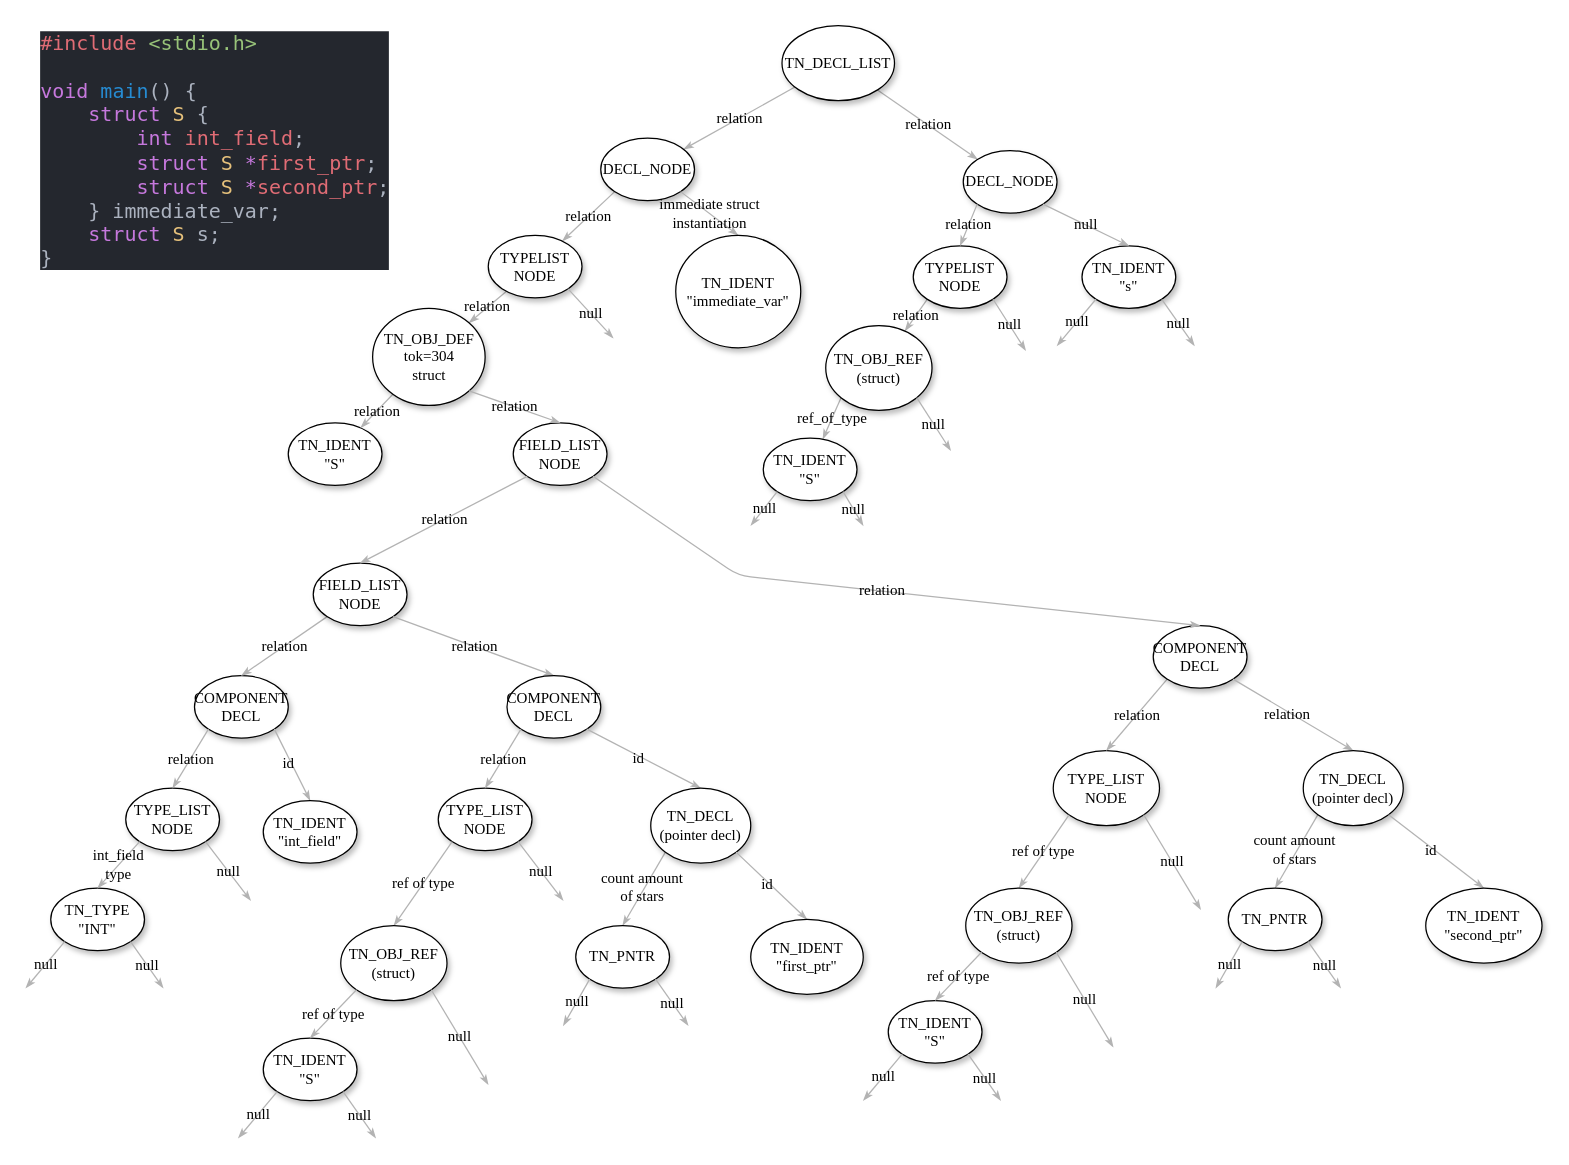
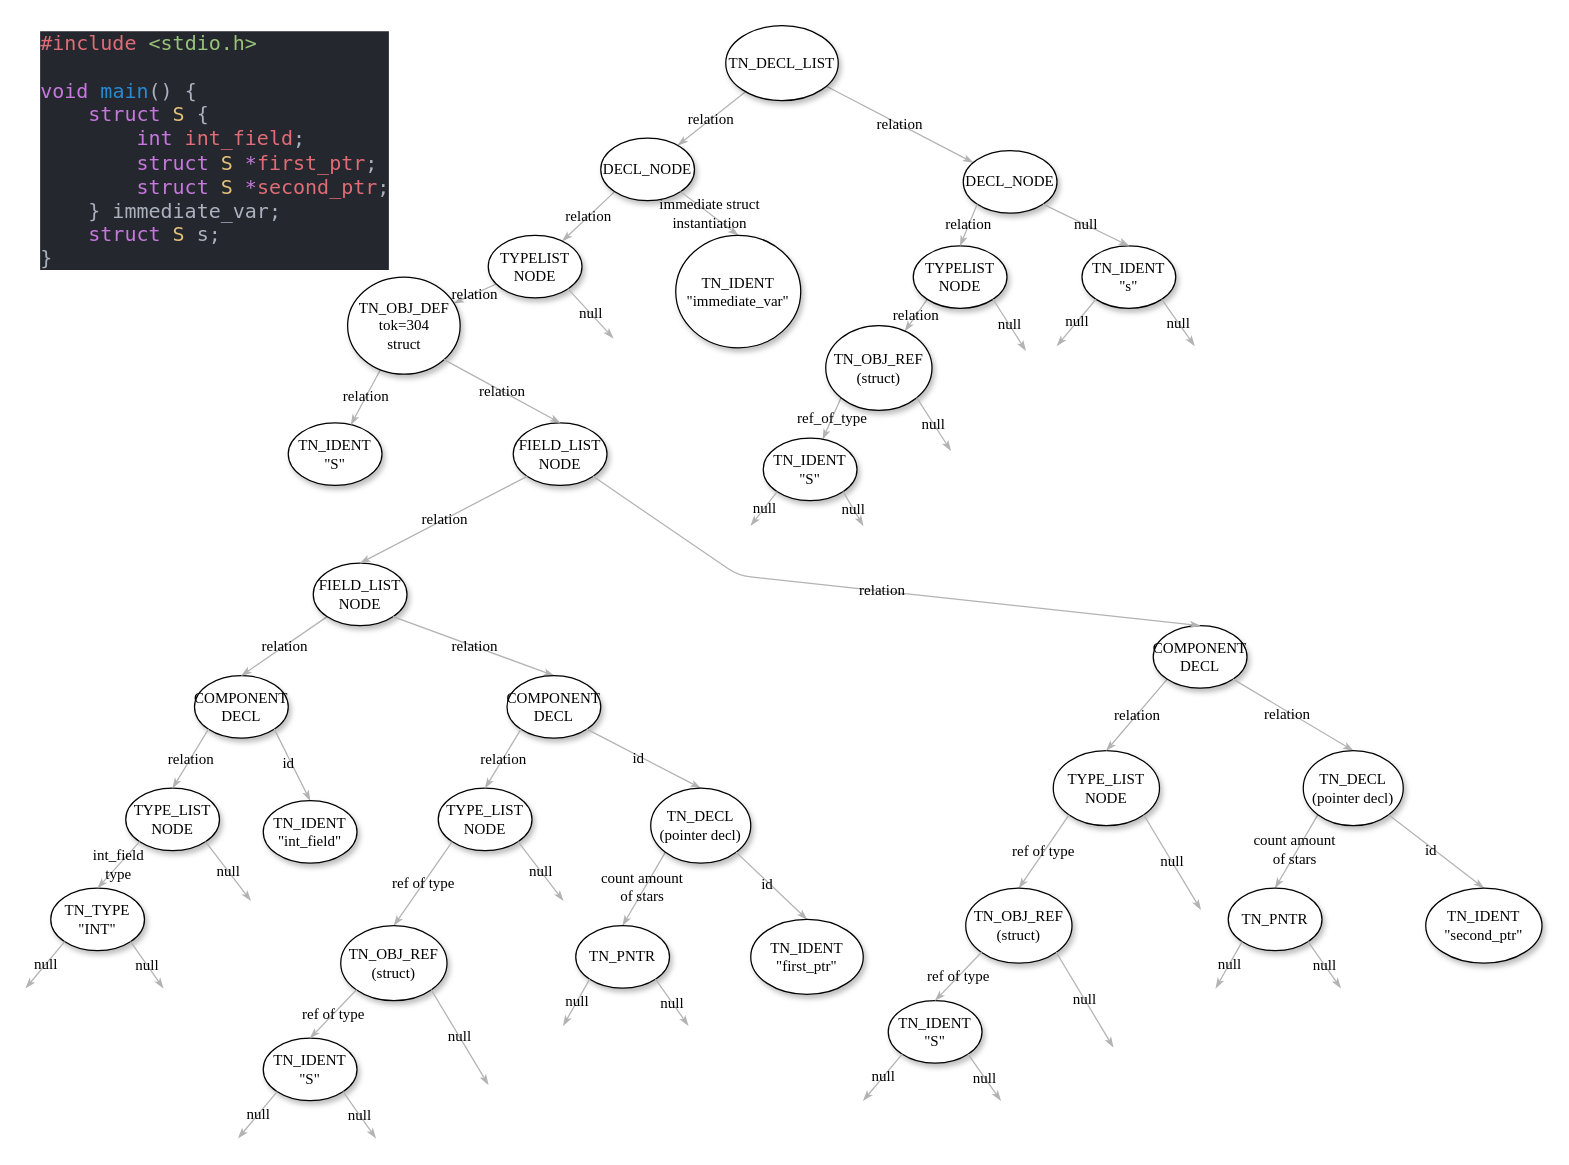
- <mxCell id="4" value="TN_DECL_LIST" style="ellipse;whiteSpace=wrap;html=1;rounded=0;shadow=1;comic=0;labelBackgroundColor=none;strokeWidth=1;fontFamily=Verdana;fontSize=12;align=center;" parent="1" vertex="1"><mxGeometry x="625" y="20" width="90" height="60" as="geometry" /></mxCell>
+ <mxCell id="4" value="TN_DECL_LIST" style="ellipse;whiteSpace=wrap;html=1;rounded=0;shadow=1;comic=0;labelBackgroundColor=none;strokeWidth=1;fontFamily=Verdana;fontSize=12;align=center;" parent="1" vertex="1"><mxGeometry x="580" y="20" width="90" height="60" as="geometry" /></mxCell>
- <mxCell id="16" value="&lt;span&gt;TN_OBJ_DEF&lt;br&gt;tok=304&lt;br&gt;struct&lt;br&gt;&lt;/span&gt;" style="ellipse;whiteSpace=wrap;html=1;rounded=0;shadow=1;comic=0;labelBackgroundColor=none;strokeWidth=1;fontFamily=Verdana;fontSize=12;align=center;" parent="1" vertex="1"><mxGeometry x="297.5" y="246.12" width="90" height="77.77" as="geometry" /></mxCell>
+ <mxCell id="16" value="&lt;span&gt;TN_OBJ_DEF&lt;br&gt;tok=304&lt;br&gt;struct&lt;br&gt;&lt;/span&gt;" style="ellipse;whiteSpace=wrap;html=1;rounded=0;shadow=1;comic=0;labelBackgroundColor=none;strokeWidth=1;fontFamily=Verdana;fontSize=12;align=center;" parent="1" vertex="1"><mxGeometry x="277.5" y="221.12" width="90" height="77.77" as="geometry" /></mxCell>
